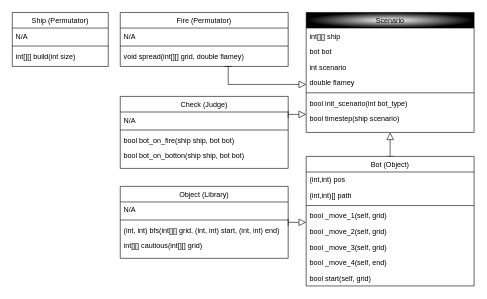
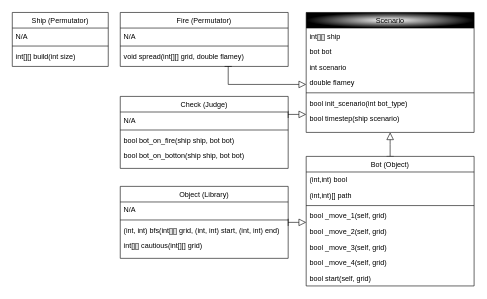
- <mxCell id="23" value="(int,int) pos" style="text;align=left;verticalAlign=top;spacingLeft=4;spacingRight=4;overflow=hidden;rotatable=0;points=[[0,0.5],[1,0.5]];portConstraint=eastwest;" parent="22" vertex="1"><mxGeometry y="26" width="280" height="26" as="geometry" /></mxCell>
+ <mxCell id="23" value="(int,int) bool" style="text;align=left;verticalAlign=top;spacingLeft=4;spacingRight=4;overflow=hidden;rotatable=0;points=[[0,0.5],[1,0.5]];portConstraint=eastwest;" parent="22" vertex="1"><mxGeometry y="26" width="280" height="26" as="geometry" /></mxCell>
- <mxCell id="29" value="bool _move_4(self, end)" style="text;align=left;verticalAlign=top;spacingLeft=4;spacingRight=4;overflow=hidden;rotatable=0;points=[[0,0.5],[1,0.5]];portConstraint=eastwest;" parent="22" vertex="1"><mxGeometry y="164" width="280" height="26" as="geometry" /></mxCell>
+ <mxCell id="29" value="bool _move_4(self, grid)" style="text;align=left;verticalAlign=top;spacingLeft=4;spacingRight=4;overflow=hidden;rotatable=0;points=[[0,0.5],[1,0.5]];portConstraint=eastwest;" parent="22" vertex="1"><mxGeometry y="164" width="280" height="26" as="geometry" /></mxCell>
